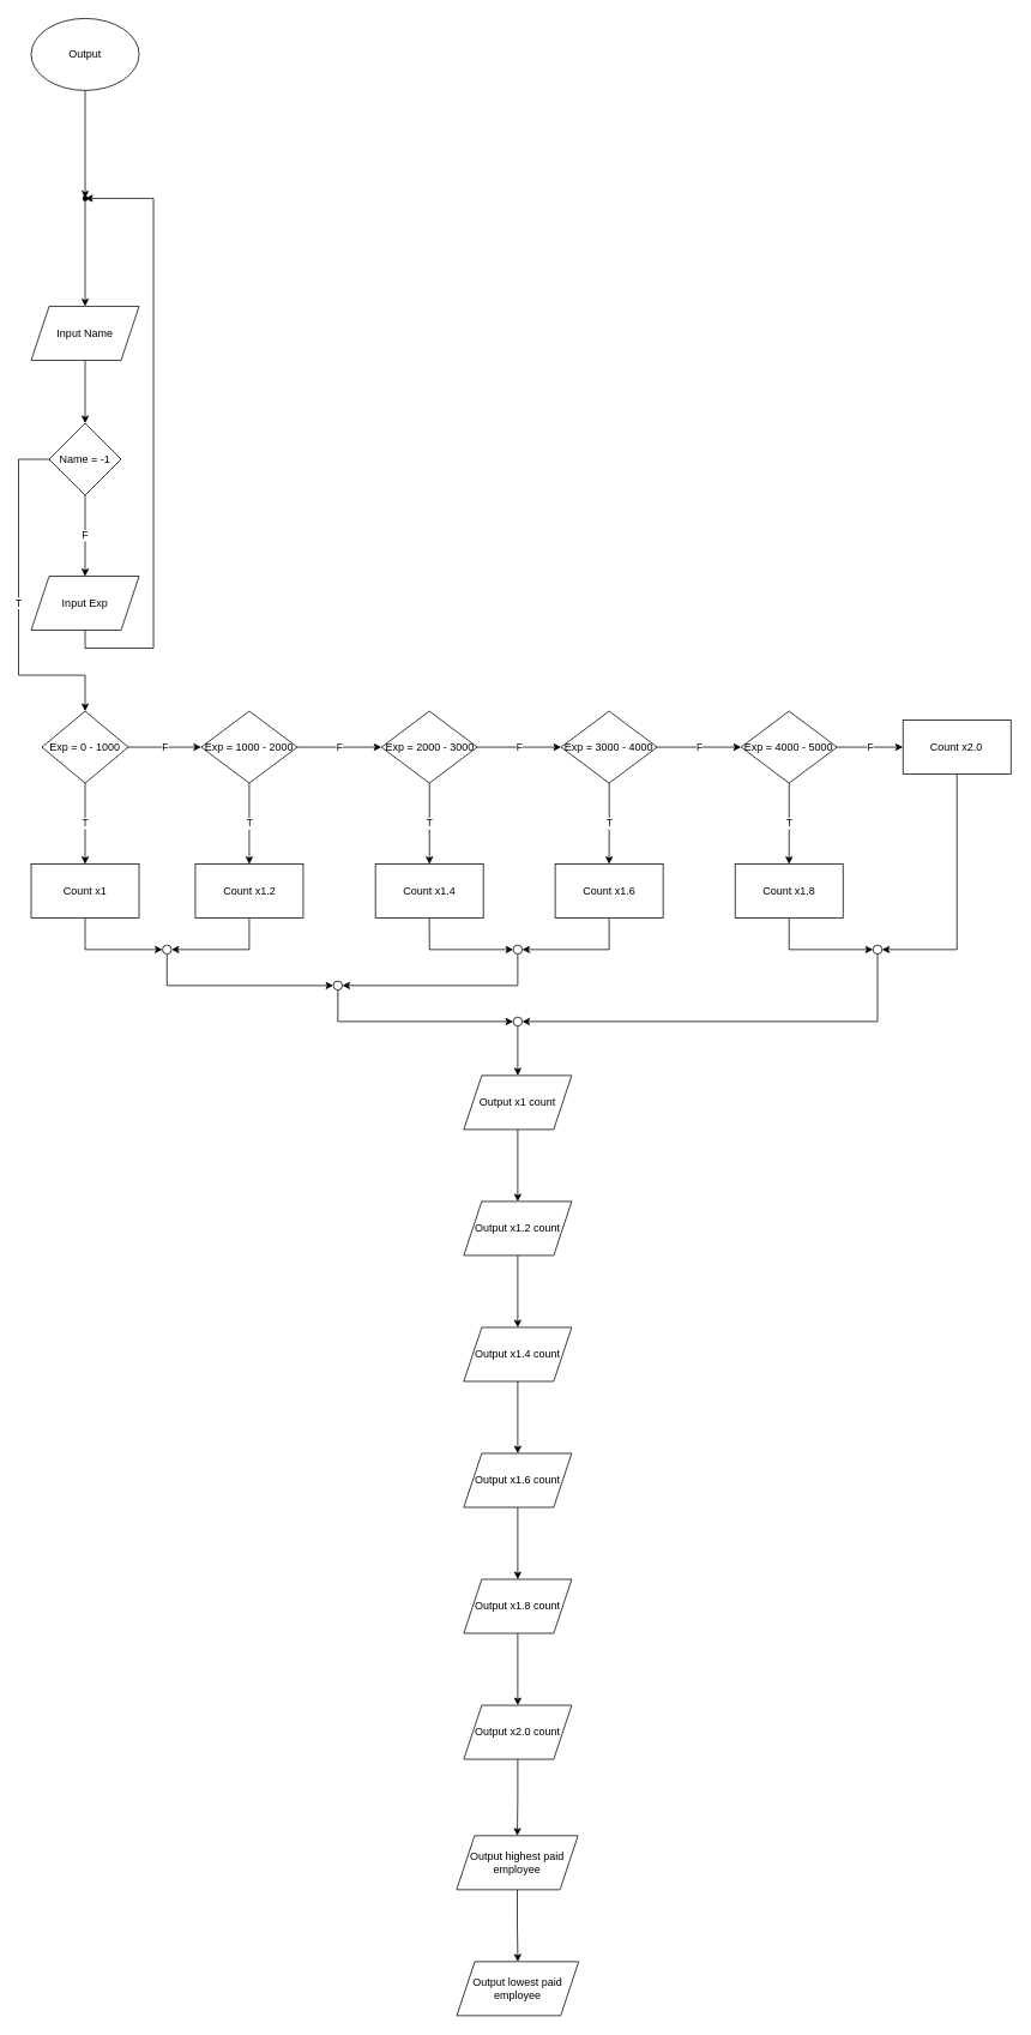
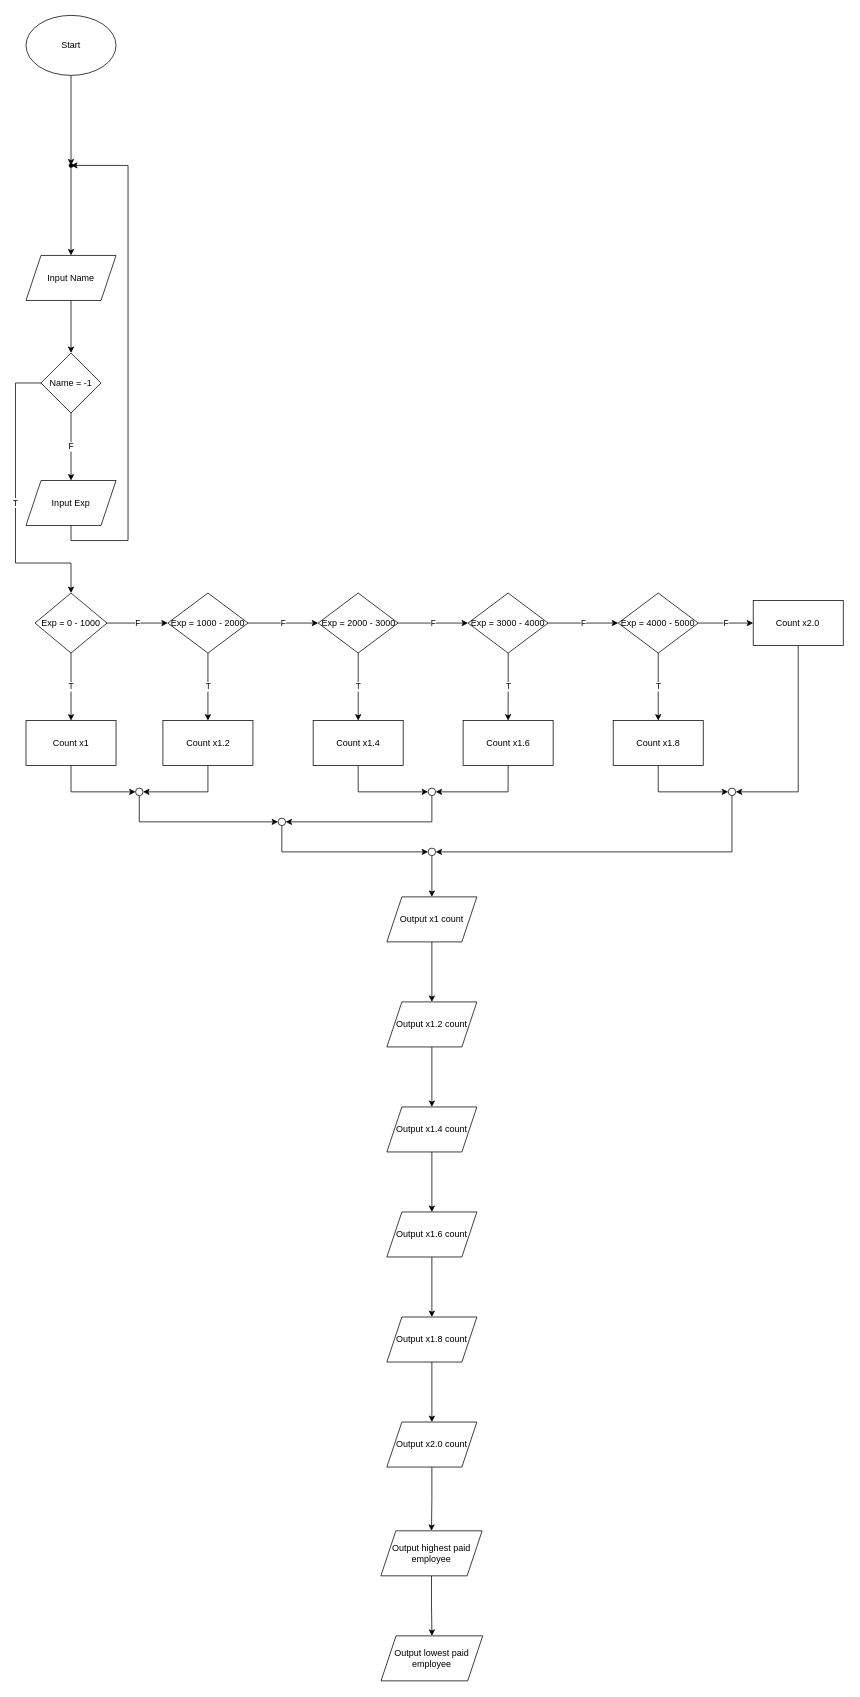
- <mxCell id="3" value="Output" style="ellipse;whiteSpace=wrap;html=1;" vertex="1" parent="1"><mxGeometry x="34" y="20" width="120" height="80" as="geometry" /></mxCell>
+ <mxCell id="3" value="Start" style="ellipse;whiteSpace=wrap;html=1;" vertex="1" parent="1"><mxGeometry x="34" y="20" width="120" height="80" as="geometry" /></mxCell>
